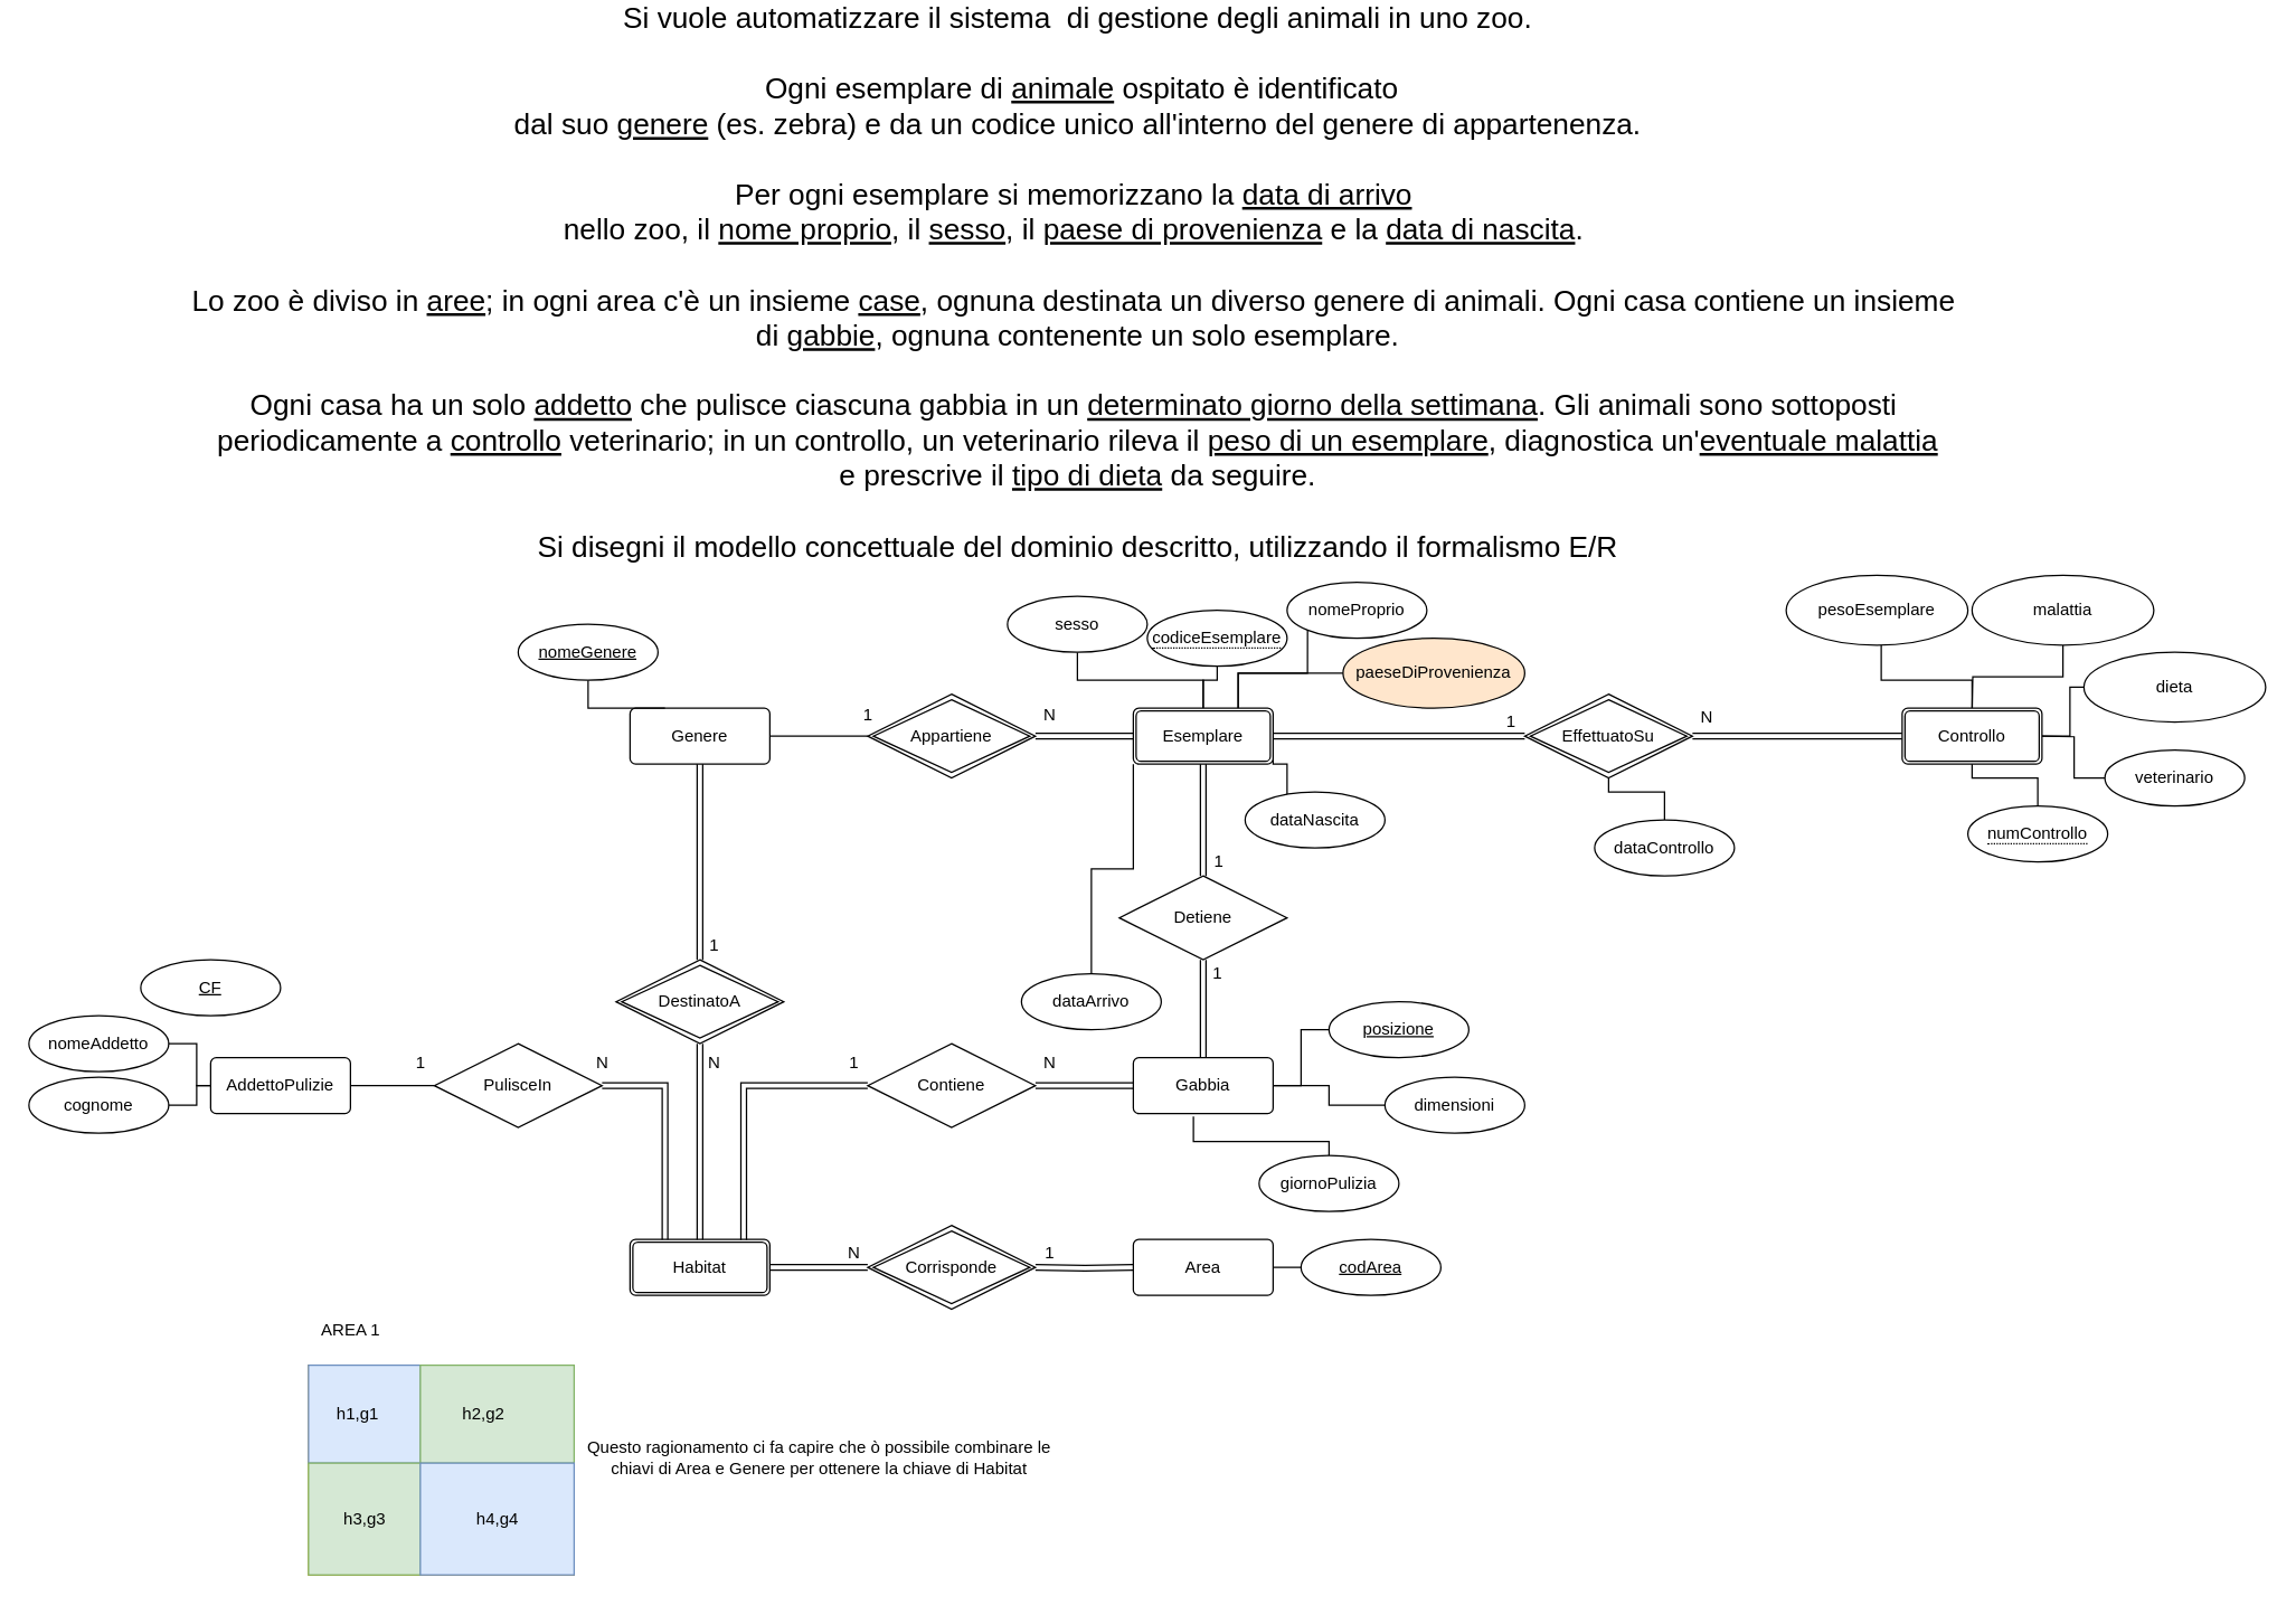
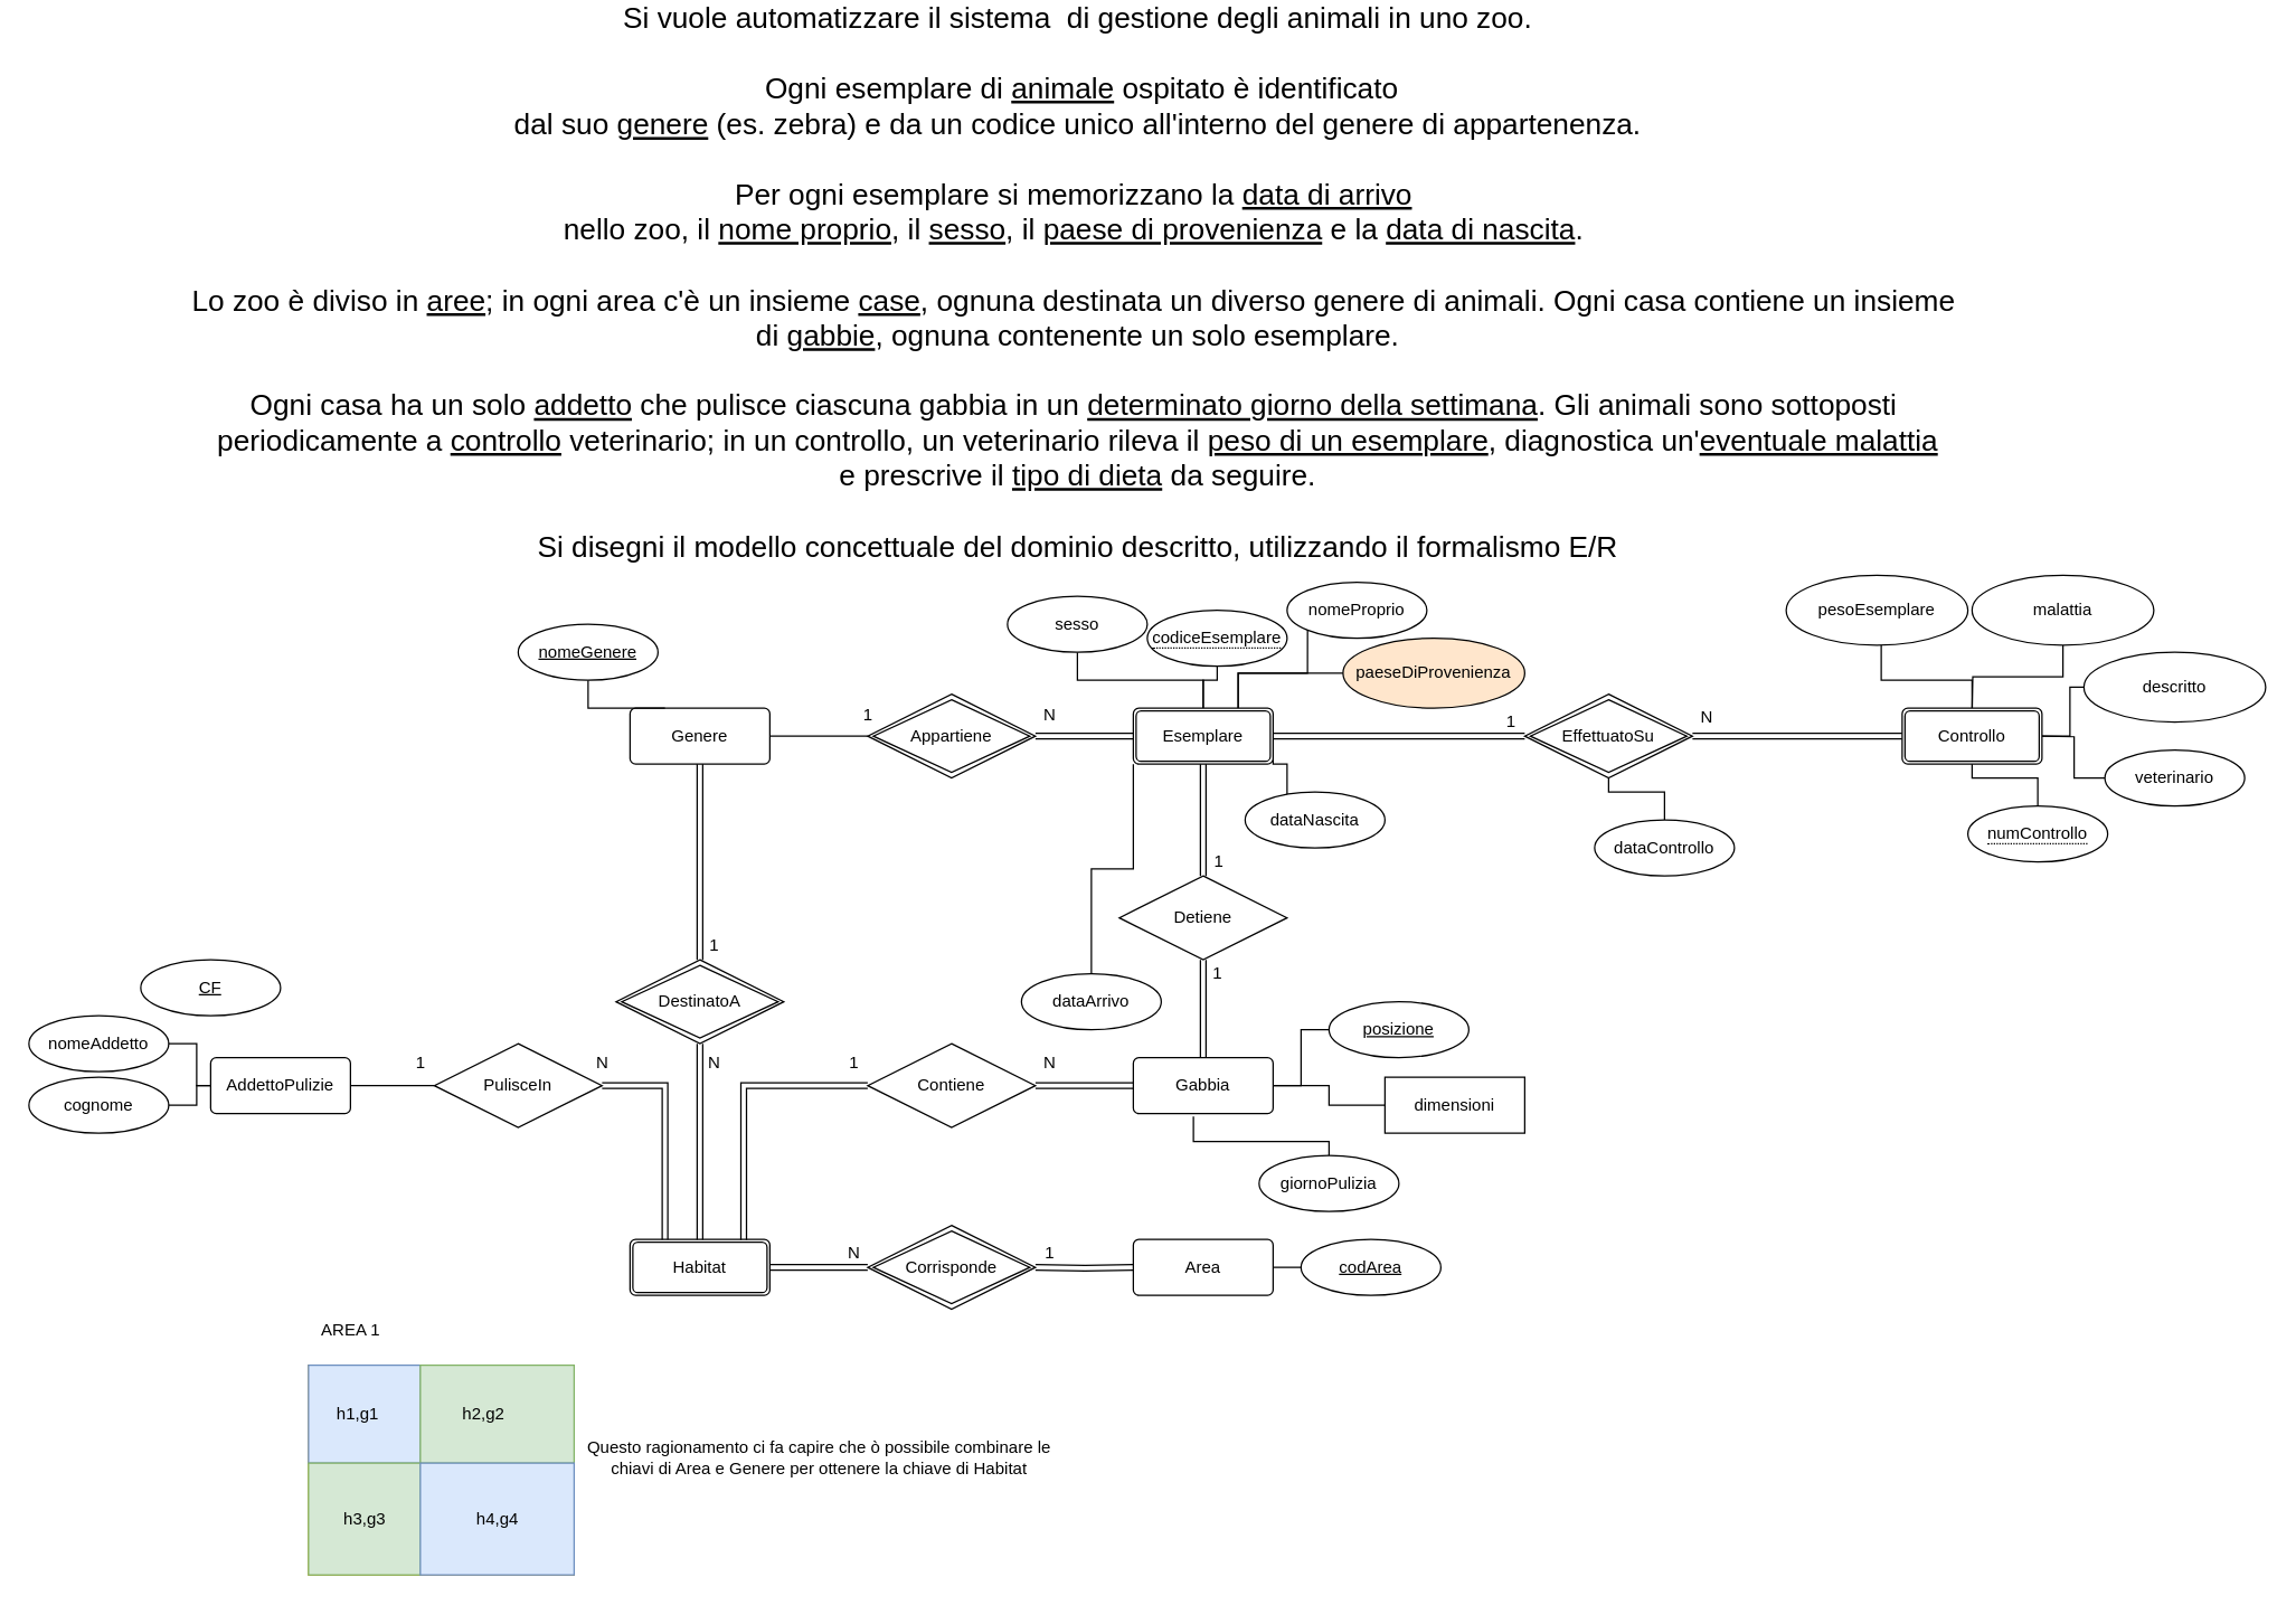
- <mxCell id="70" value="dieta" style="ellipse;whiteSpace=wrap;html=1;align=center;" vertex="1" parent="1"><mxGeometry x="1490" y="425" width="130" height="50" as="geometry" /></mxCell>
+ <mxCell id="70" value="descritto" style="ellipse;whiteSpace=wrap;html=1;align=center;" vertex="1" parent="1"><mxGeometry x="1490" y="425" width="130" height="50" as="geometry" /></mxCell>
- <mxCell id="49" value="dimensioni" style="ellipse;whiteSpace=wrap;html=1;align=center;" vertex="1" parent="1"><mxGeometry x="990" y="729" width="100" height="40" as="geometry" /></mxCell>
+ <mxCell id="49" value="dimensioni" style="whiteSpace=wrap;html=1;align=center;rounded=0;" vertex="1" parent="1"><mxGeometry x="990" y="729" width="100" height="40" as="geometry" /></mxCell>
